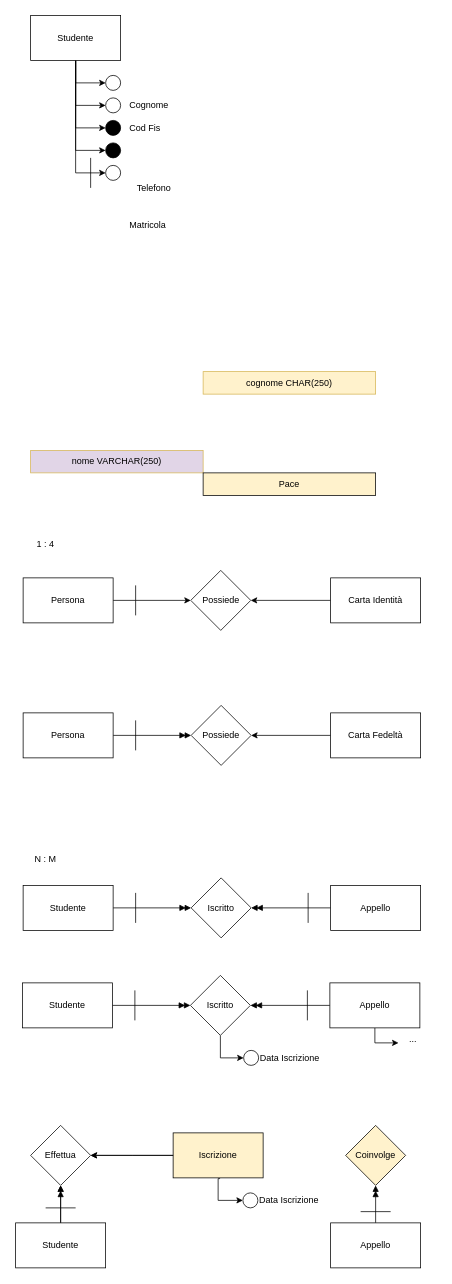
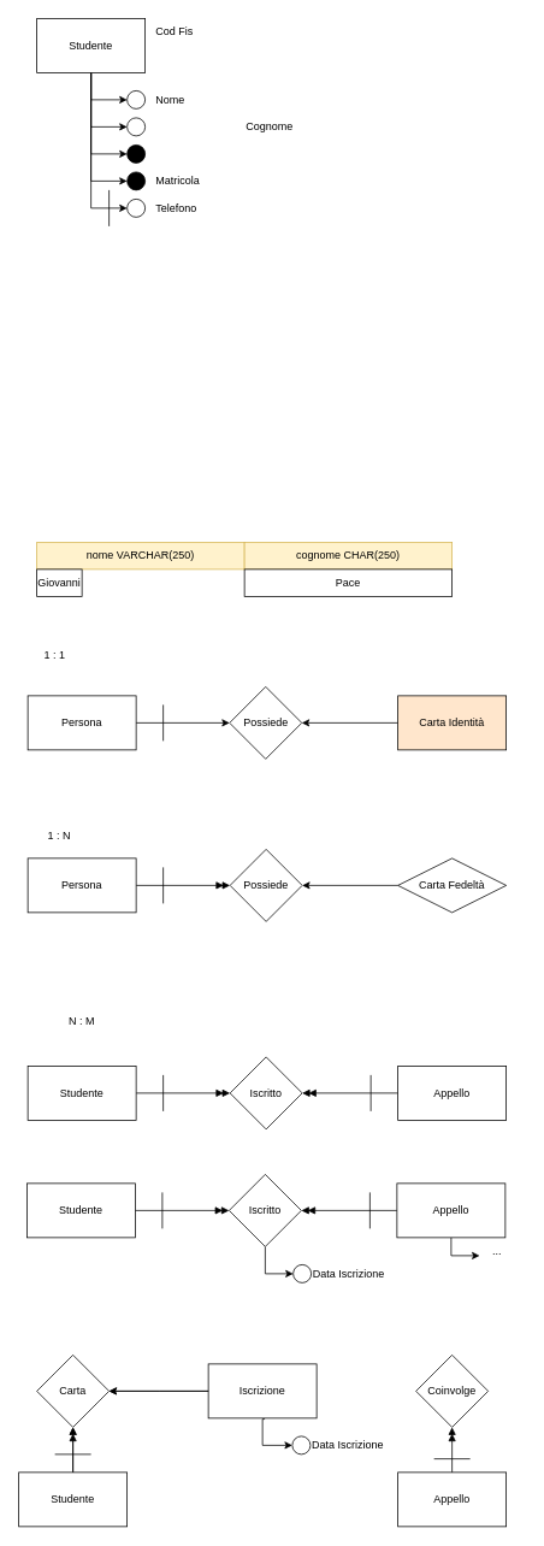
+ <mxCell id="9" value="Nome" style="text;html=1;strokeColor=none;fillColor=none;align=left;verticalAlign=middle;whiteSpace=wrap;rounded=0;" vertex="1" parent="1"><mxGeometry x="170" y="95" width="60" height="30" as="geometry" /></mxCell>
- <mxCell id="11" value="Cognome" style="text;html=1;strokeColor=none;fillColor=none;align=left;verticalAlign=middle;whiteSpace=wrap;rounded=0;" vertex="1" parent="1"><mxGeometry x="170" y="125" width="60" height="30" as="geometry" /></mxCell>
+ <mxCell id="11" value="Cognome" style="text;html=1;strokeColor=none;fillColor=none;align=left;verticalAlign=middle;whiteSpace=wrap;rounded=0;" vertex="1" parent="1"><mxGeometry x="270" y="125" width="60" height="30" as="geometry" /></mxCell>
- <mxCell id="13" value="Cod Fis" style="text;html=1;strokeColor=none;fillColor=none;align=left;verticalAlign=middle;whiteSpace=wrap;rounded=0;" vertex="1" parent="1"><mxGeometry x="170" y="155" width="60" height="30" as="geometry" /></mxCell>
+ <mxCell id="13" value="Cod Fis" style="text;html=1;strokeColor=none;fillColor=none;align=left;verticalAlign=middle;whiteSpace=wrap;rounded=0;" vertex="1" parent="1"><mxGeometry x="170" y="20" width="60" height="30" as="geometry" /></mxCell>
- <mxCell id="17" value="Telefono" style="text;html=1;strokeColor=none;fillColor=none;align=left;verticalAlign=middle;whiteSpace=wrap;rounded=0;" vertex="1" parent="1"><mxGeometry x="180" y="235" width="60" height="30" as="geometry" /></mxCell>
+ <mxCell id="17" value="Telefono" style="text;html=1;strokeColor=none;fillColor=none;align=left;verticalAlign=middle;whiteSpace=wrap;rounded=0;" vertex="1" parent="1"><mxGeometry x="170" y="215" width="60" height="30" as="geometry" /></mxCell>
- <mxCell id="15" value="Matricola" style="text;html=1;strokeColor=none;fillColor=none;align=left;verticalAlign=middle;whiteSpace=wrap;rounded=0;" vertex="1" parent="1"><mxGeometry x="170" y="285" width="60" height="30" as="geometry" /></mxCell>
+ <mxCell id="15" value="Matricola" style="text;html=1;strokeColor=none;fillColor=none;align=left;verticalAlign=middle;whiteSpace=wrap;rounded=0;" vertex="1" parent="1"><mxGeometry x="170" y="185" width="60" height="30" as="geometry" /></mxCell>
- <mxCell id="20" value="cognome CHAR(250)" style="rounded=0;whiteSpace=wrap;html=1;fillColor=#fff2cc;strokeColor=#d6b656;" vertex="1" parent="1"><mxGeometry x="270" y="495" width="230" height="30" as="geometry" /></mxCell>
+ <mxCell id="20" value="cognome CHAR(250)" style="rounded=0;whiteSpace=wrap;html=1;fillColor=#fff2cc;strokeColor=#d6b656;" vertex="1" parent="1"><mxGeometry x="270" y="600" width="230" height="30" as="geometry" /></mxCell>
- <mxCell id="19" value="nome VARCHAR(250)" style="rounded=0;whiteSpace=wrap;html=1;fillColor=#e1d5e7;strokeColor=#d6b656;" vertex="1" parent="1"><mxGeometry x="40" y="600" width="230" height="30" as="geometry" /></mxCell>
+ <mxCell id="19" value="nome VARCHAR(250)" style="rounded=0;whiteSpace=wrap;html=1;fillColor=#fff2cc;strokeColor=#d6b656;" vertex="1" parent="1"><mxGeometry x="40" y="600" width="230" height="30" as="geometry" /></mxCell>
+ <mxCell id="21" value="Giovanni" style="rounded=0;whiteSpace=wrap;html=1;" vertex="1" parent="1"><mxGeometry x="40" y="630" width="50" height="30" as="geometry" /></mxCell>
- <mxCell id="22" value="Pace" style="rounded=0;whiteSpace=wrap;html=1;fillColor=#fff2cc;" vertex="1" parent="1"><mxGeometry x="270" y="630" width="230" height="30" as="geometry" /></mxCell>
+ <mxCell id="22" value="Pace" style="rounded=0;whiteSpace=wrap;html=1;" vertex="1" parent="1"><mxGeometry x="270" y="630" width="230" height="30" as="geometry" /></mxCell>
- <mxCell id="28" value="1 : 4" style="text;html=1;strokeColor=none;fillColor=none;align=center;verticalAlign=middle;whiteSpace=wrap;rounded=0;" vertex="1" parent="1"><mxGeometry x="30" y="710" width="60" height="30" as="geometry" /></mxCell>
+ <mxCell id="28" value="1 : 1" style="text;html=1;strokeColor=none;fillColor=none;align=center;verticalAlign=middle;whiteSpace=wrap;rounded=0;" vertex="1" parent="1"><mxGeometry x="30" y="710" width="60" height="30" as="geometry" /></mxCell>
- <mxCell id="26" value="Carta Identità" style="rounded=0;whiteSpace=wrap;html=1;" vertex="1" parent="1"><mxGeometry x="440" y="770" width="120" height="60" as="geometry" /></mxCell>
+ <mxCell id="26" value="Carta Identità" style="rounded=0;whiteSpace=wrap;html=1;fillColor=#ffe6cc;" vertex="1" parent="1"><mxGeometry x="440" y="770" width="120" height="60" as="geometry" /></mxCell>
+ <mxCell id="36" value="1 : N" style="text;html=1;strokeColor=none;fillColor=none;align=center;verticalAlign=middle;whiteSpace=wrap;rounded=0;" vertex="1" parent="1"><mxGeometry x="35" y="910" width="60" height="30" as="geometry" /></mxCell>
- <mxCell id="33" value="Carta Fedeltà" style="rounded=0;whiteSpace=wrap;html=1;" vertex="1" parent="1"><mxGeometry x="440" y="950" width="120" height="60" as="geometry" /></mxCell>
+ <mxCell id="33" value="Carta Fedeltà" style="rhombus;whiteSpace=wrap;html=1;" vertex="1" parent="1"><mxGeometry x="440" y="950" width="120" height="60" as="geometry" /></mxCell>
- <mxCell id="44" value="N : M" style="text;html=1;strokeColor=none;fillColor=none;align=center;verticalAlign=middle;whiteSpace=wrap;rounded=0;" vertex="1" parent="1"><mxGeometry x="30" y="1130" width="60" height="30" as="geometry" /></mxCell>
+ <mxCell id="44" value="N : M" style="text;html=1;strokeColor=none;fillColor=none;align=center;verticalAlign=middle;whiteSpace=wrap;rounded=0;" vertex="1" parent="1"><mxGeometry x="60" y="1115" width="60" height="30" as="geometry" /></mxCell>
- <mxCell id="65" value="Effettua" style="rhombus;whiteSpace=wrap;html=1;" vertex="1" parent="1"><mxGeometry x="40" y="1500" width="80" height="80" as="geometry" /></mxCell>
+ <mxCell id="65" value="Carta" style="rhombus;whiteSpace=wrap;html=1;" vertex="1" parent="1"><mxGeometry x="40" y="1500" width="80" height="80" as="geometry" /></mxCell>
- <mxCell id="64" value="Iscrizione" style="rounded=0;whiteSpace=wrap;html=1;fillColor=#fff2cc;" vertex="1" parent="1"><mxGeometry x="230" y="1510" width="120" height="60" as="geometry" /></mxCell>
+ <mxCell id="64" value="Iscrizione" style="rounded=0;whiteSpace=wrap;html=1;" vertex="1" parent="1"><mxGeometry x="230" y="1510" width="120" height="60" as="geometry" /></mxCell>
- <mxCell id="68" value="Coinvolge" style="rhombus;whiteSpace=wrap;html=1;fillColor=#fff2cc;" vertex="1" parent="1"><mxGeometry x="460" y="1500" width="80" height="80" as="geometry" /></mxCell>
+ <mxCell id="68" value="Coinvolge" style="rhombus;whiteSpace=wrap;html=1;" vertex="1" parent="1"><mxGeometry x="460" y="1500" width="80" height="80" as="geometry" /></mxCell>
